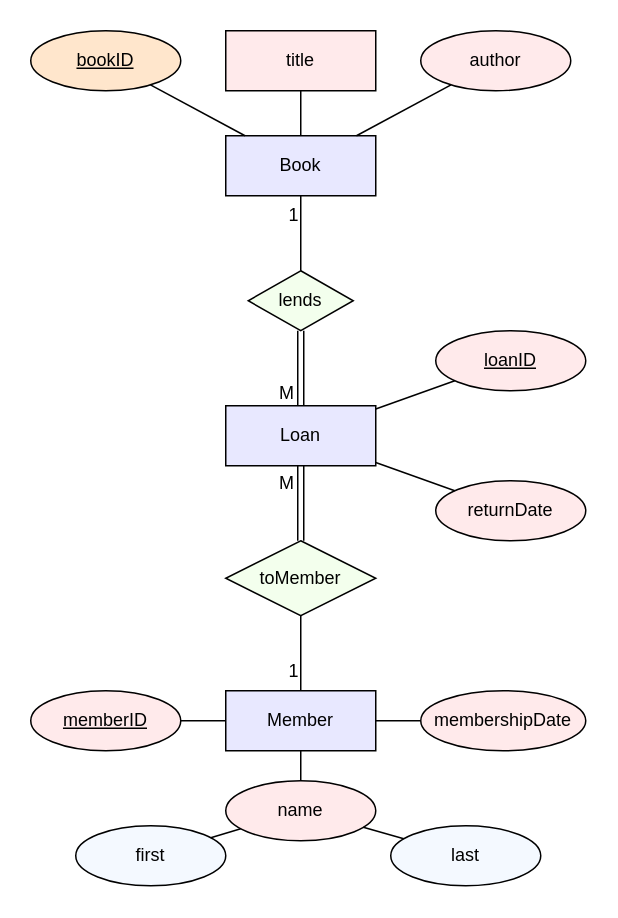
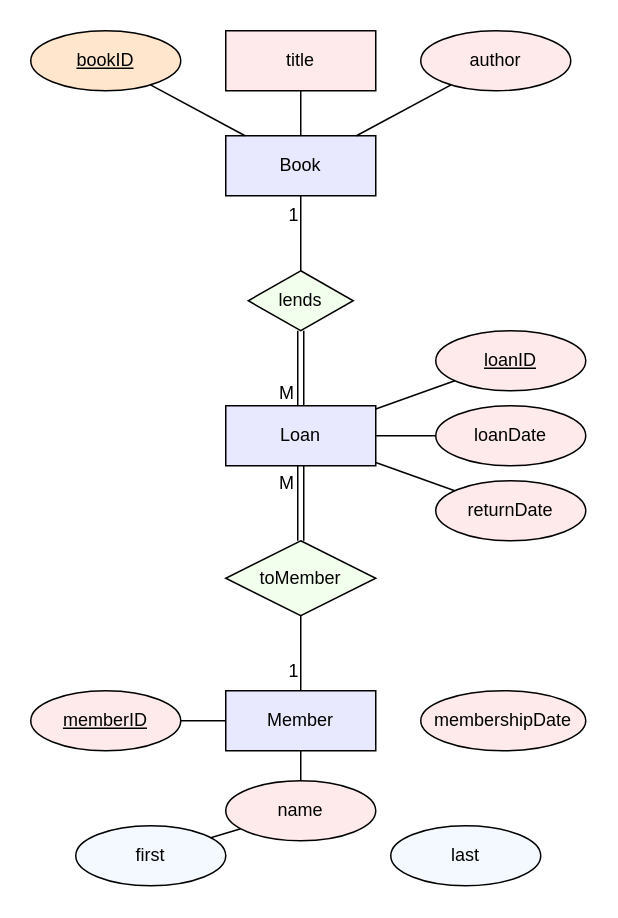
+ <mxCell id="15" value="" style="endArrow=none;html=1;rounded=0;" parent="1" source="9" target="12" edge="1"><mxGeometry relative="1" as="geometry"><mxPoint x="545" y="101" as="sourcePoint" /><mxPoint x="500" y="50" as="targetPoint" /></mxGeometry></mxCell>
+ <mxCell id="12" value="loanDate" style="ellipse;whiteSpace=wrap;html=1;align=center;fillColor=#FFEAEB;" parent="1" vertex="1"><mxGeometry x="290" y="270" width="100" height="40" as="geometry" /></mxCell>
- <mxCell id="24" value="" style="endArrow=none;html=1;rounded=0;" parent="1" source="17" target="23" edge="1"><mxGeometry relative="1" as="geometry"><mxPoint x="760" y="170" as="sourcePoint" /><mxPoint x="843" y="133" as="targetPoint" /></mxGeometry></mxCell>
- <mxCell id="36" value="" style="endArrow=none;html=1;rounded=0;" parent="1" source="19" target="34" edge="1"><mxGeometry relative="1" as="geometry"><mxPoint x="48" y="479" as="sourcePoint" /><mxPoint x="21" y="471" as="targetPoint" /></mxGeometry></mxCell>
